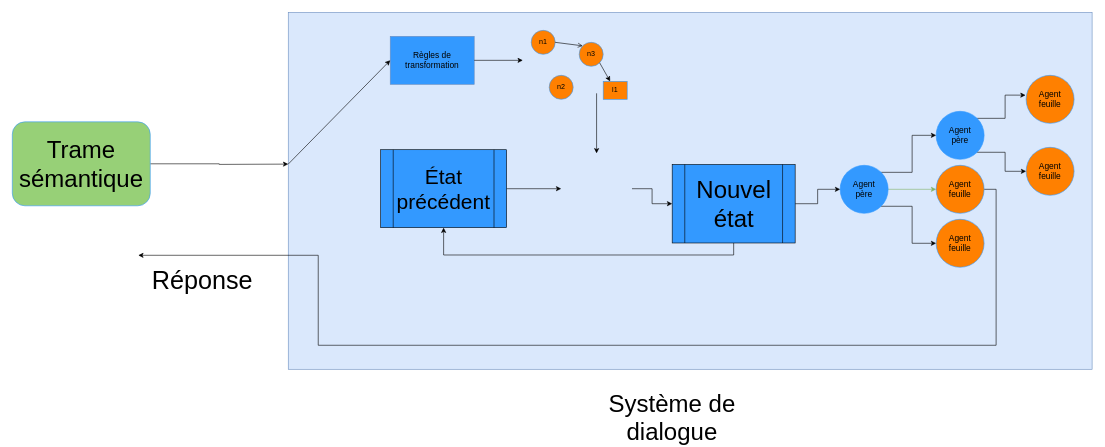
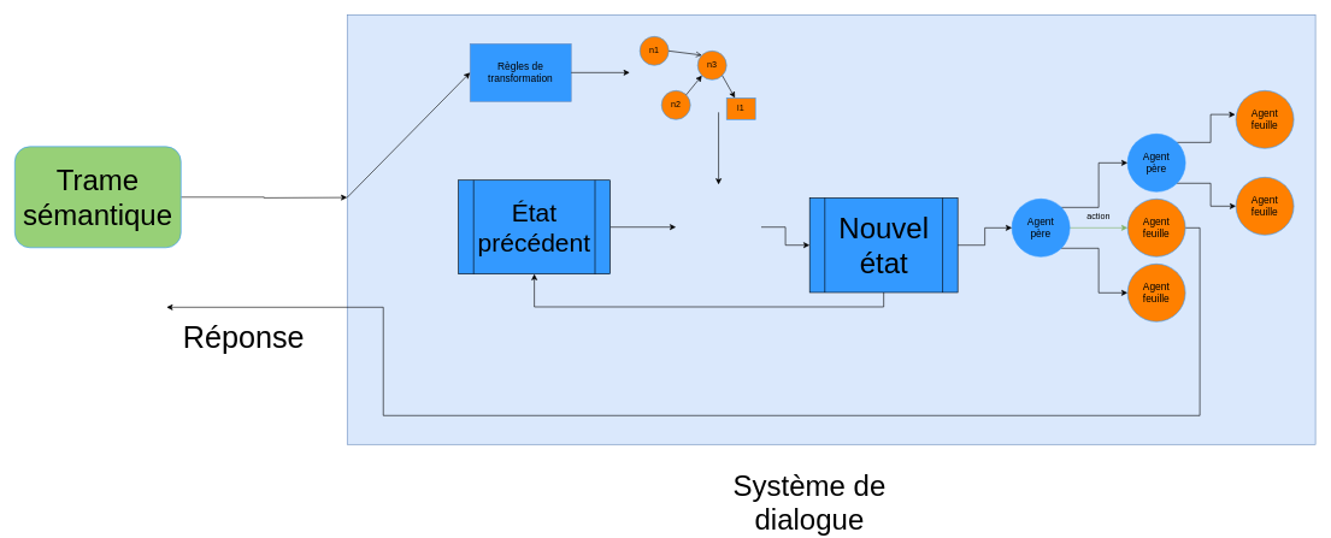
+ <mxCell id="24" value="" style="endArrow=classic;html=1;exitX=1;exitY=0;exitDx=0;exitDy=0;entryX=0;entryY=1;entryDx=0;entryDy=0;" edge="1" parent="1" source="21" target="22"><mxGeometry width="50" height="50" relative="1" as="geometry"><mxPoint x="865" y="320" as="sourcePoint" /><mxPoint x="915" y="270" as="targetPoint" /></mxGeometry></mxCell>
+ <mxCell id="15" value="action" style="text;html=1;strokeColor=none;fillColor=none;align=center;verticalAlign=middle;whiteSpace=wrap;rounded=0;" parent="1" vertex="1"><mxGeometry x="1500" y="290" width="40" height="20" as="geometry" /></mxCell>
